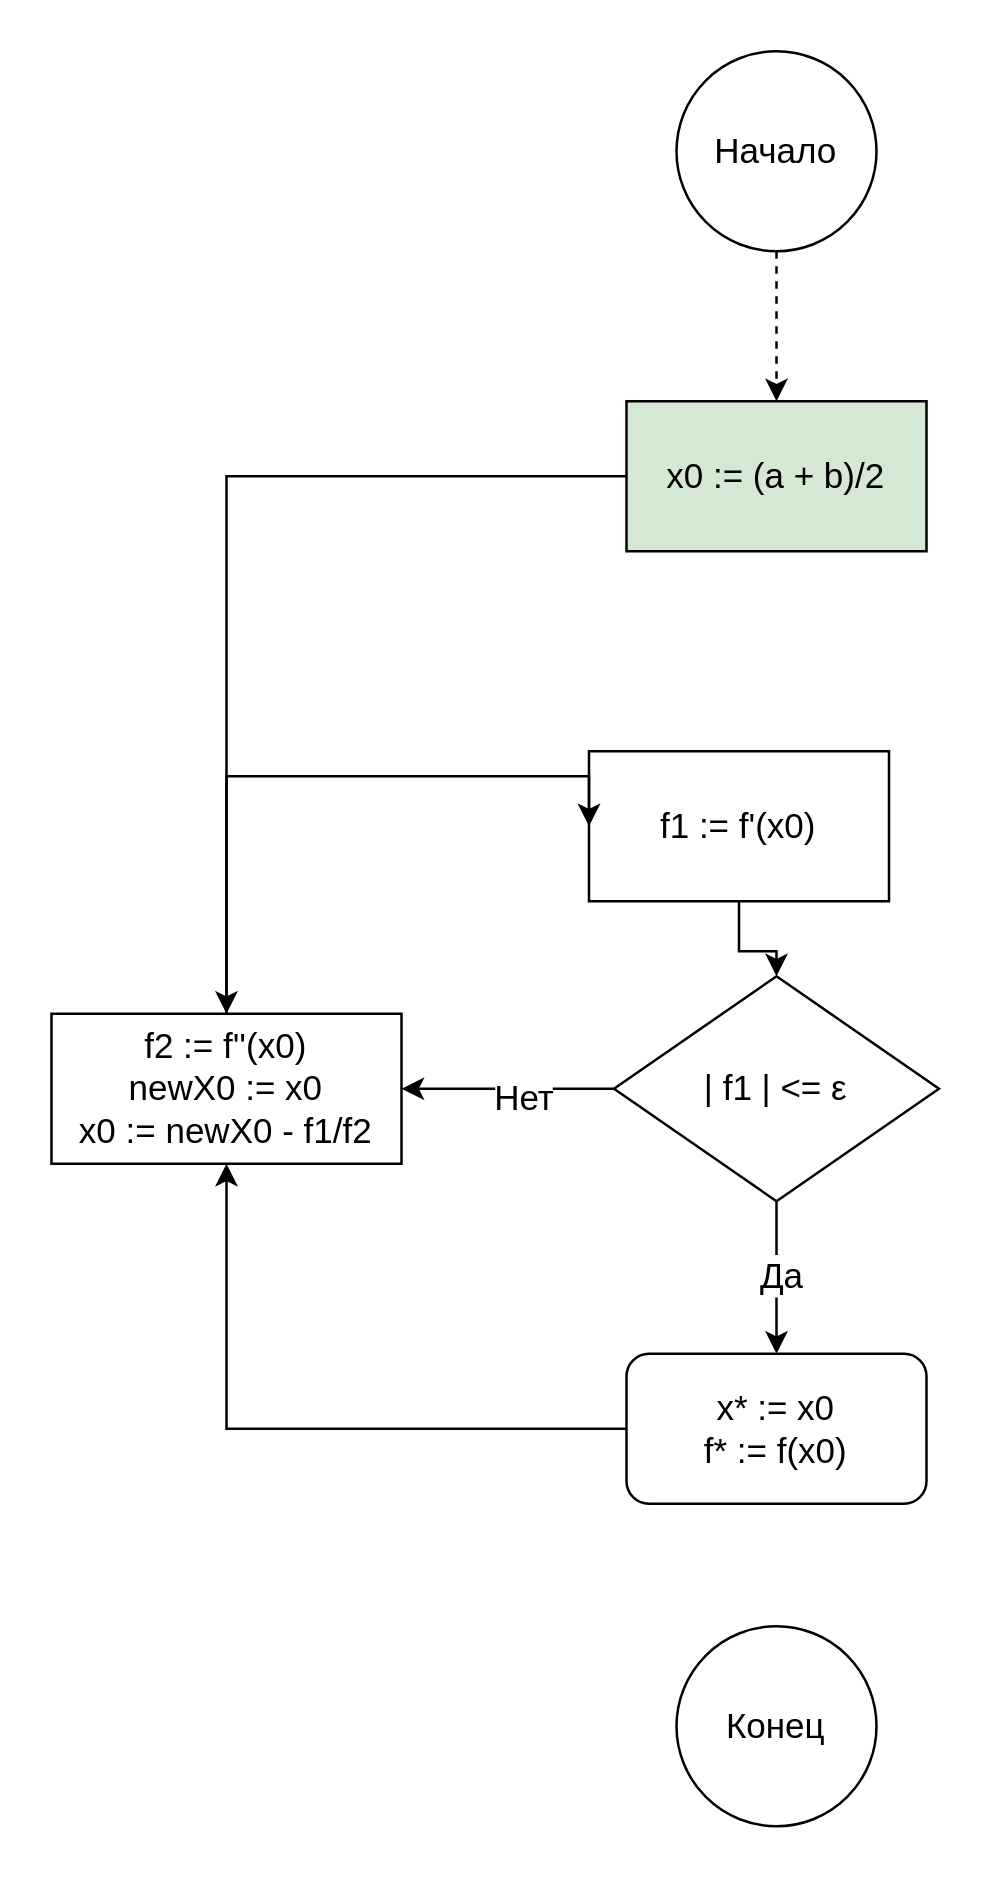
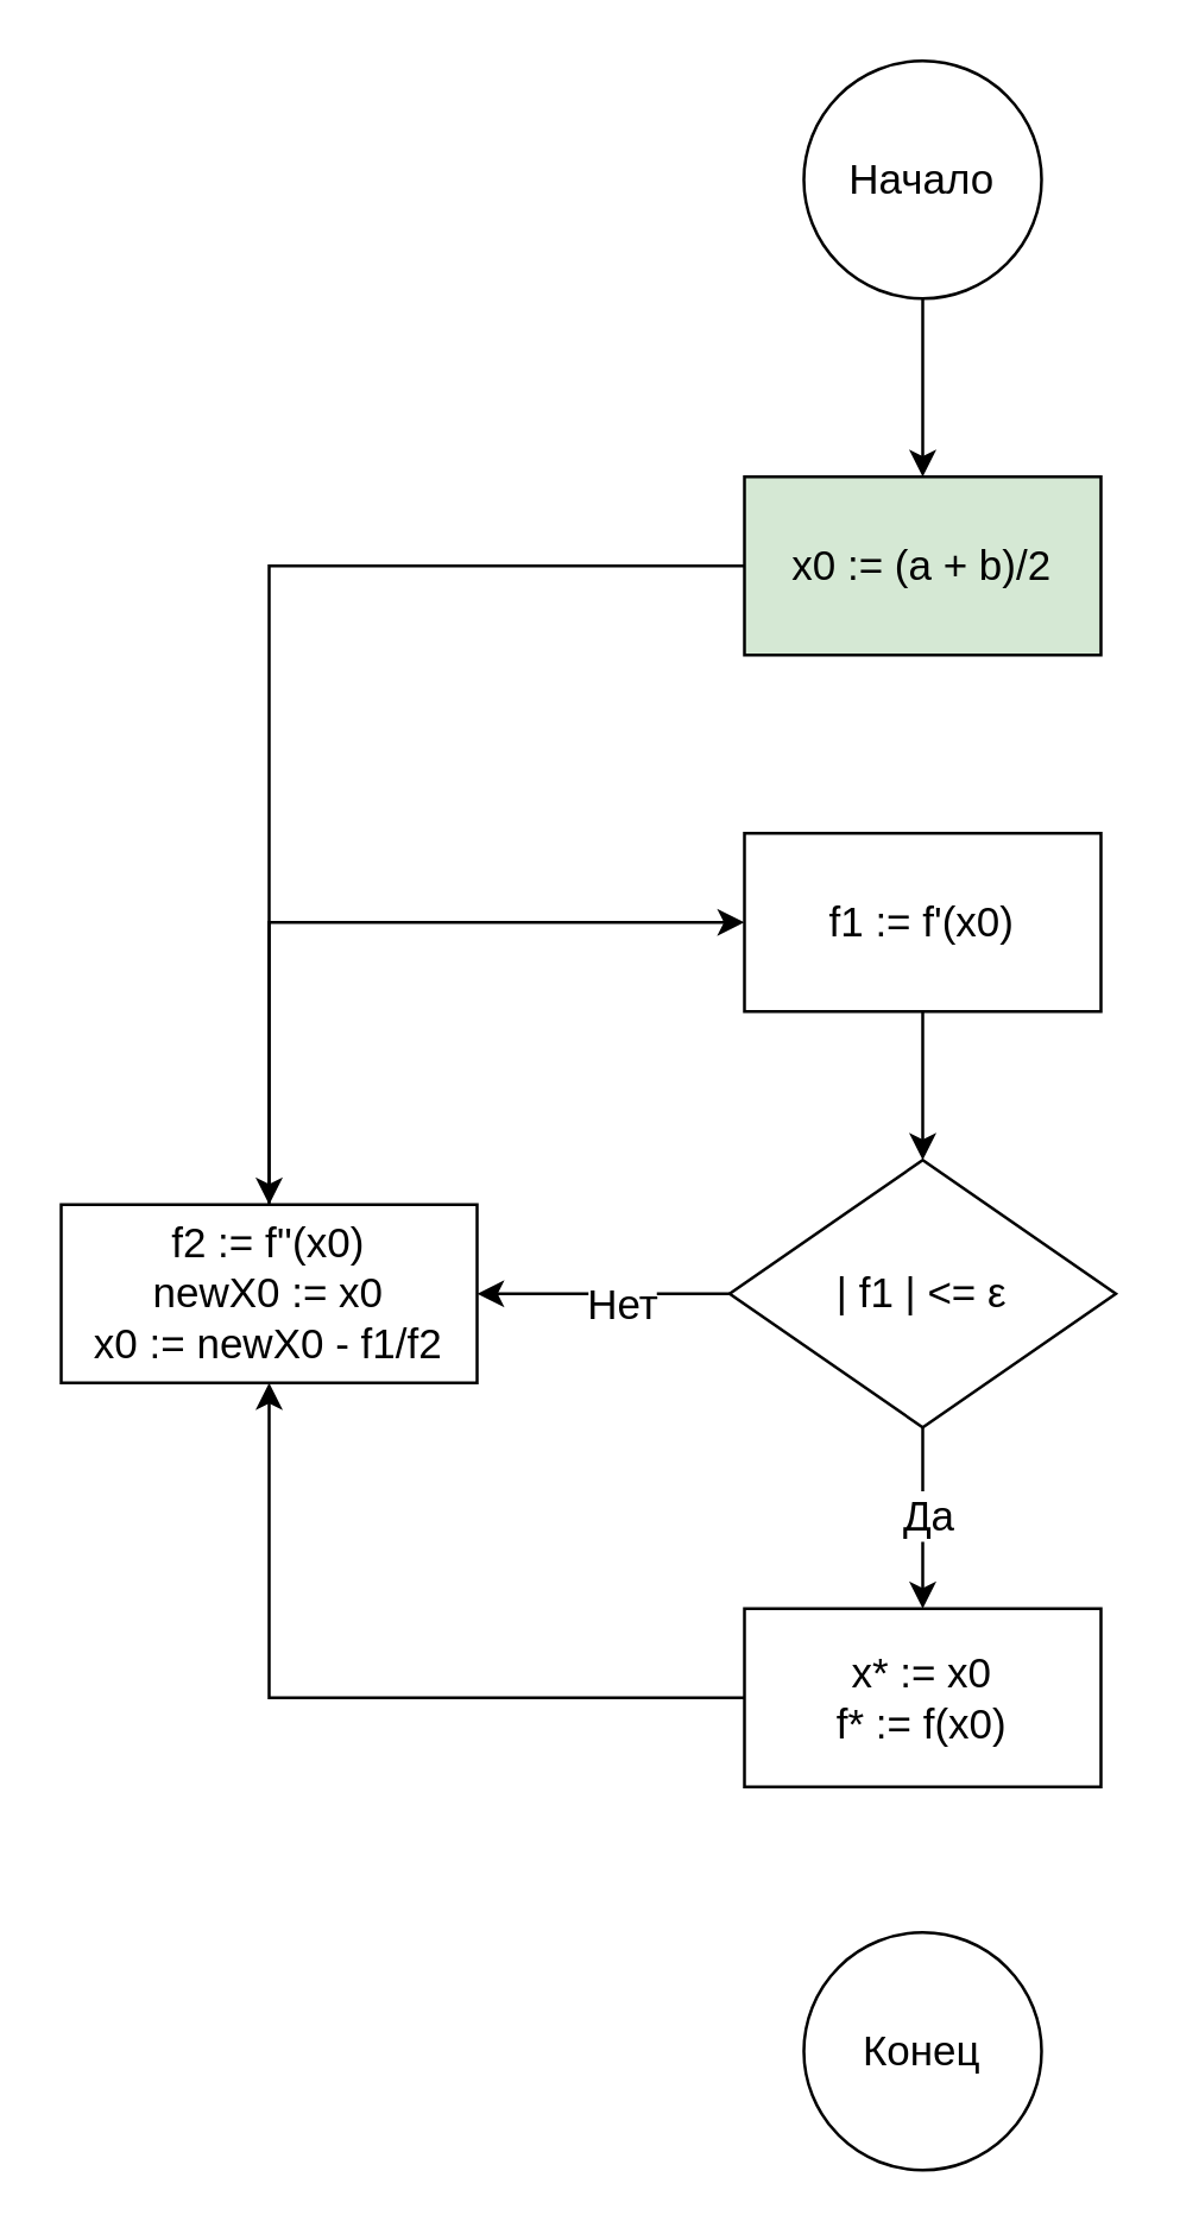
- <mxCell id="16" value="" style="edgeStyle=orthogonalEdgeStyle;rounded=0;orthogonalLoop=1;jettySize=auto;html=1;dashed=1;" edge="1" parent="1" source="3" target="17"><mxGeometry relative="1" as="geometry"><mxPoint x="310" y="100" as="sourcePoint" /><mxPoint x="310" y="280" as="targetPoint" /></mxGeometry></mxCell>
+ <mxCell id="16" value="" style="edgeStyle=orthogonalEdgeStyle;rounded=0;orthogonalLoop=1;jettySize=auto;html=1;" edge="1" parent="1" source="3" target="17"><mxGeometry relative="1" as="geometry"><mxPoint x="310" y="100" as="sourcePoint" /><mxPoint x="310" y="280" as="targetPoint" /></mxGeometry></mxCell>
- <mxCell id="5" value="&lt;div&gt;f1 := f'(x0)&lt;/div&gt;" style="rounded=0;whiteSpace=wrap;html=1;fontSize=14;" parent="1" vertex="1"><mxGeometry x="235" y="300" width="120" height="60" as="geometry" /></mxCell>
+ <mxCell id="5" value="&lt;div&gt;f1 := f'(x0)&lt;/div&gt;" style="rounded=0;whiteSpace=wrap;html=1;fontSize=14;" parent="1" vertex="1"><mxGeometry x="250" y="280" width="120" height="60" as="geometry" /></mxCell>
- <mxCell id="13" value="x* := x0&lt;div style=&quot;font-size: 14px;&quot;&gt;f* := f(x0)&lt;/div&gt;" style="whiteSpace=wrap;html=1;fontSize=14;rounded=1;" parent="1" vertex="1"><mxGeometry x="250" y="541" width="120" height="60" as="geometry" /></mxCell>
+ <mxCell id="13" value="x* := x0&lt;div style=&quot;font-size: 14px;&quot;&gt;f* := f(x0)&lt;/div&gt;" style="rounded=0;whiteSpace=wrap;html=1;fontSize=14;" parent="1" vertex="1"><mxGeometry x="250" y="541" width="120" height="60" as="geometry" /></mxCell>
